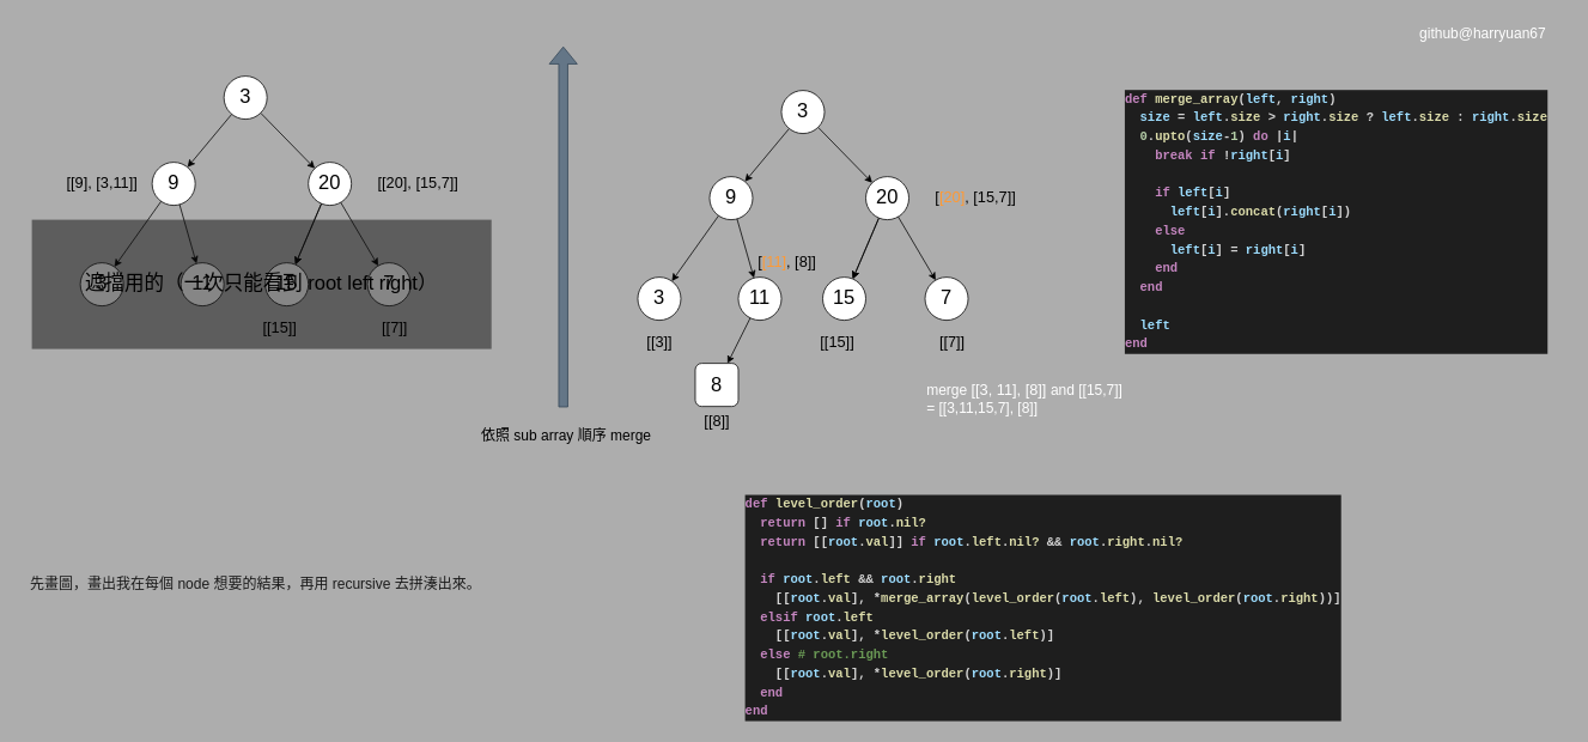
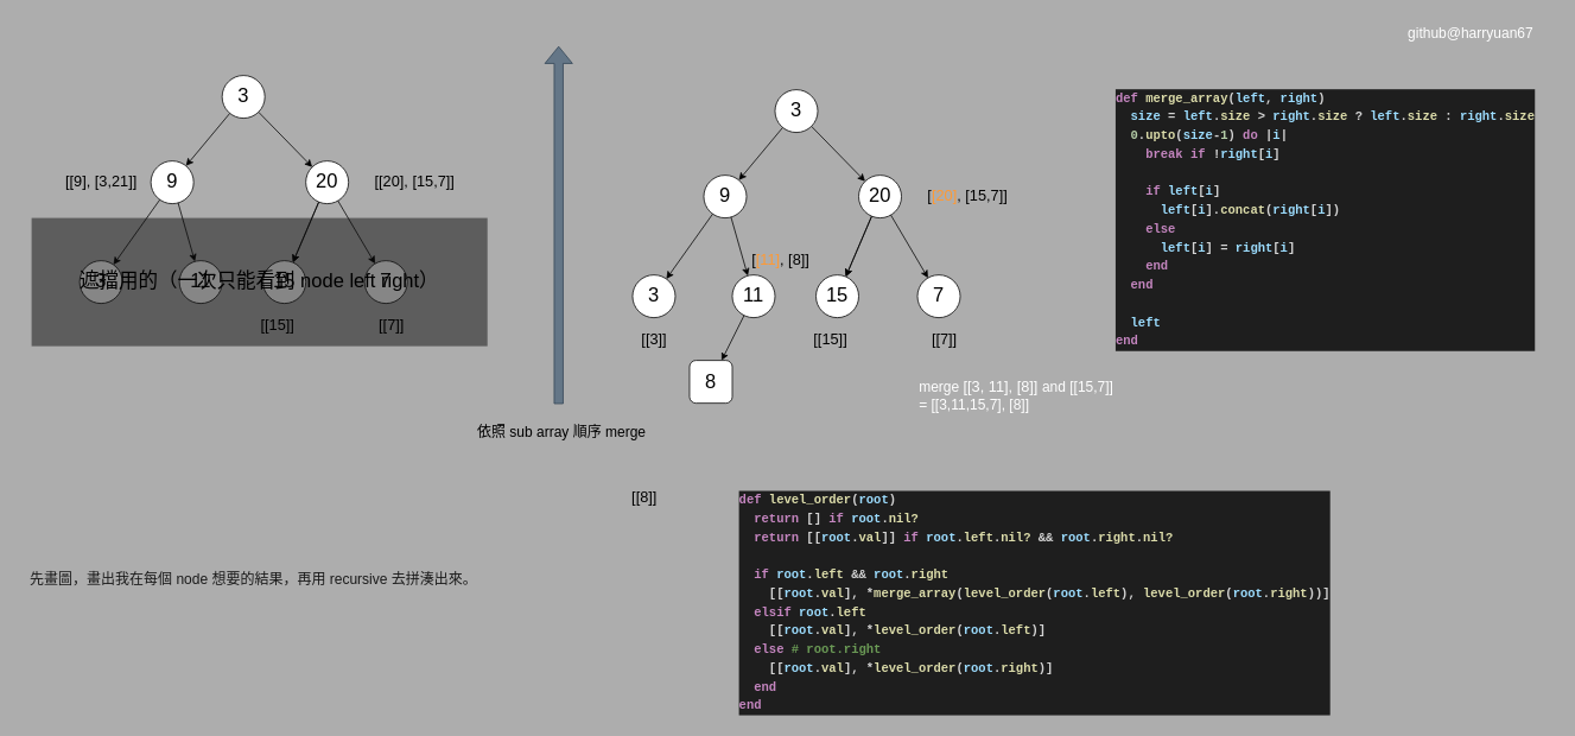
- <mxCell id="20" value="[[9], [3,11]]" style="text;html=1;align=center;verticalAlign=middle;resizable=0;points=[];autosize=1;strokeColor=none;fillColor=none;fontSize=17;" parent="1" vertex="1"><mxGeometry x="65" y="188" width="96" height="32" as="geometry" /></mxCell>
+ <mxCell id="20" value="[[9], [3,21]]" style="text;html=1;align=center;verticalAlign=middle;resizable=0;points=[];autosize=1;strokeColor=none;fillColor=none;fontSize=17;" parent="1" vertex="1"><mxGeometry x="65" y="188" width="96" height="32" as="geometry" /></mxCell>
- <mxCell id="16" value="遮擋用的（一次只能看到 root left right）" style="rounded=0;whiteSpace=wrap;html=1;fontSize=22;fillColor=#0F0F0F;strokeColor=none;opacity=50;" parent="1" vertex="1"><mxGeometry x="35" y="244" width="512" height="144" as="geometry" /></mxCell>
+ <mxCell id="16" value="遮擋用的（一次只能看到 node left right）" style="rounded=0;whiteSpace=wrap;html=1;fontSize=22;fillColor=#0F0F0F;strokeColor=none;opacity=50;" parent="1" vertex="1"><mxGeometry x="35" y="244" width="512" height="144" as="geometry" /></mxCell>
- <mxCell id="40" value="[[8]]" style="text;html=1;align=center;verticalAlign=middle;resizable=0;points=[];autosize=1;strokeColor=none;fillColor=none;fontSize=17;" parent="1" vertex="1"><mxGeometry x="774" y="453" width="48" height="32" as="geometry" /></mxCell>
+ <mxCell id="40" value="[[8]]" style="text;html=1;align=center;verticalAlign=middle;resizable=0;points=[];autosize=1;strokeColor=none;fillColor=none;fontSize=17;" parent="1" vertex="1"><mxGeometry x="699" y="543" width="48" height="32" as="geometry" /></mxCell>
